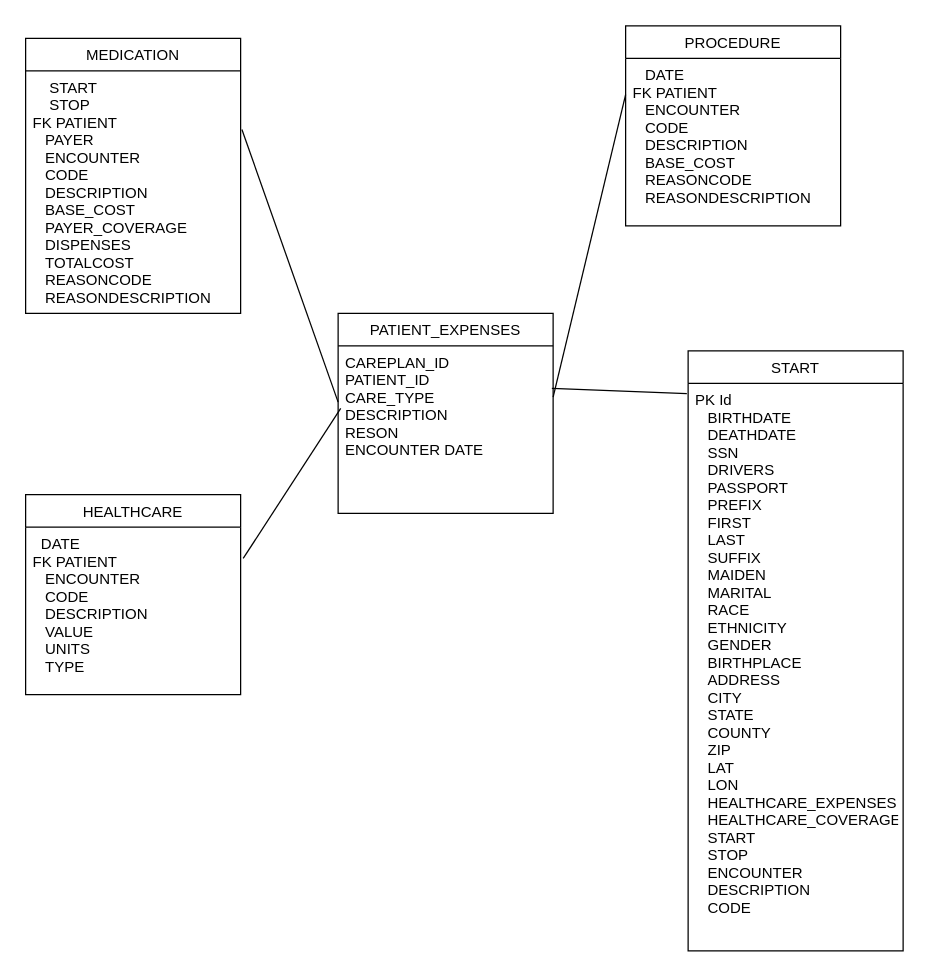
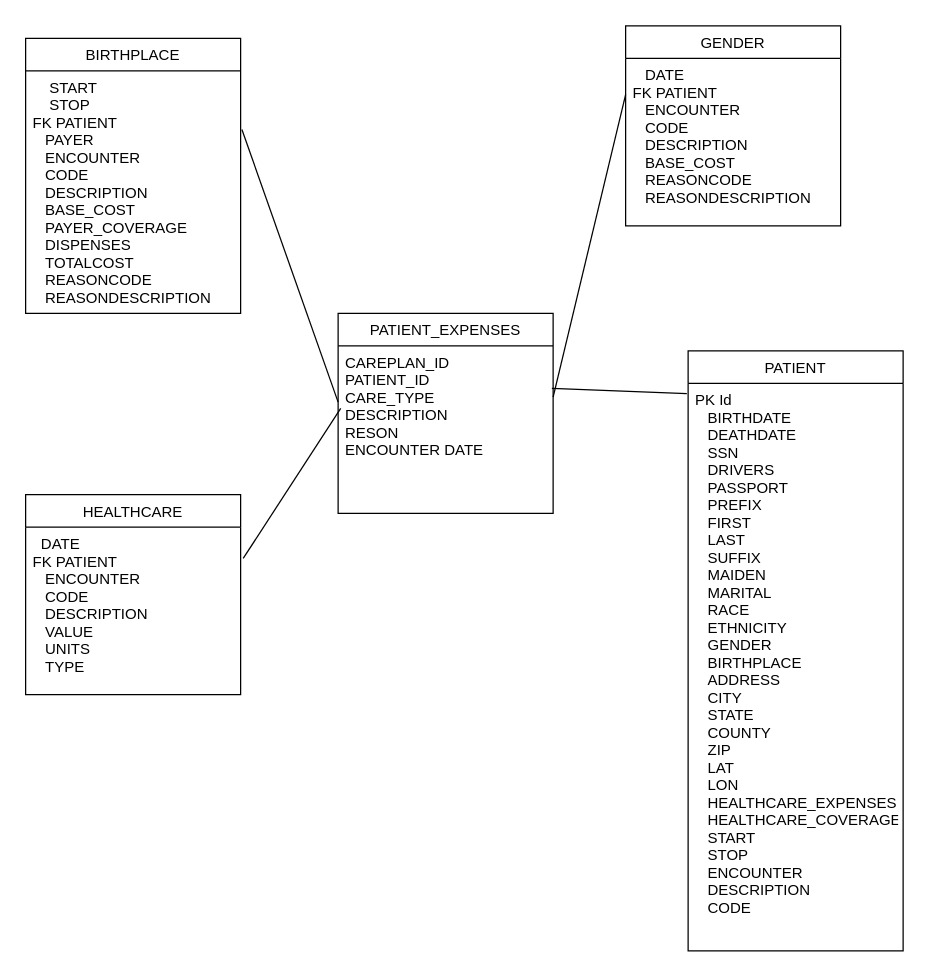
- <mxCell id="9" value="PROCEDURE" style="swimlane;fontStyle=0;childLayout=stackLayout;horizontal=1;startSize=26;fillColor=none;horizontalStack=0;resizeParent=1;resizeParentMax=0;resizeLast=0;collapsible=1;marginBottom=0;" parent="1" vertex="1"><mxGeometry x="500" y="20" width="172" height="160" as="geometry" /></mxCell>
+ <mxCell id="9" value="GENDER" style="swimlane;fontStyle=0;childLayout=stackLayout;horizontal=1;startSize=26;fillColor=none;horizontalStack=0;resizeParent=1;resizeParentMax=0;resizeLast=0;collapsible=1;marginBottom=0;" parent="1" vertex="1"><mxGeometry x="500" y="20" width="172" height="160" as="geometry" /></mxCell>
- <mxCell id="4" value="MEDICATION" style="swimlane;fontStyle=0;childLayout=stackLayout;horizontal=1;startSize=26;fillColor=none;horizontalStack=0;resizeParent=1;resizeParentMax=0;resizeLast=0;collapsible=1;marginBottom=0;" parent="1" vertex="1"><mxGeometry x="20" y="30" width="172" height="220" as="geometry" /></mxCell>
+ <mxCell id="4" value="BIRTHPLACE" style="swimlane;fontStyle=0;childLayout=stackLayout;horizontal=1;startSize=26;fillColor=none;horizontalStack=0;resizeParent=1;resizeParentMax=0;resizeLast=0;collapsible=1;marginBottom=0;" parent="1" vertex="1"><mxGeometry x="20" y="30" width="172" height="220" as="geometry" /></mxCell>
- <mxCell id="2" value="START" style="swimlane;fontStyle=0;childLayout=stackLayout;horizontal=1;startSize=26;fillColor=none;horizontalStack=0;resizeParent=1;resizeParentMax=0;resizeLast=0;collapsible=1;marginBottom=0;" parent="1" vertex="1"><mxGeometry x="550" y="280" width="172" height="480" as="geometry" /></mxCell>
+ <mxCell id="2" value="PATIENT" style="swimlane;fontStyle=0;childLayout=stackLayout;horizontal=1;startSize=26;fillColor=none;horizontalStack=0;resizeParent=1;resizeParentMax=0;resizeLast=0;collapsible=1;marginBottom=0;" parent="1" vertex="1"><mxGeometry x="550" y="280" width="172" height="480" as="geometry" /></mxCell>
